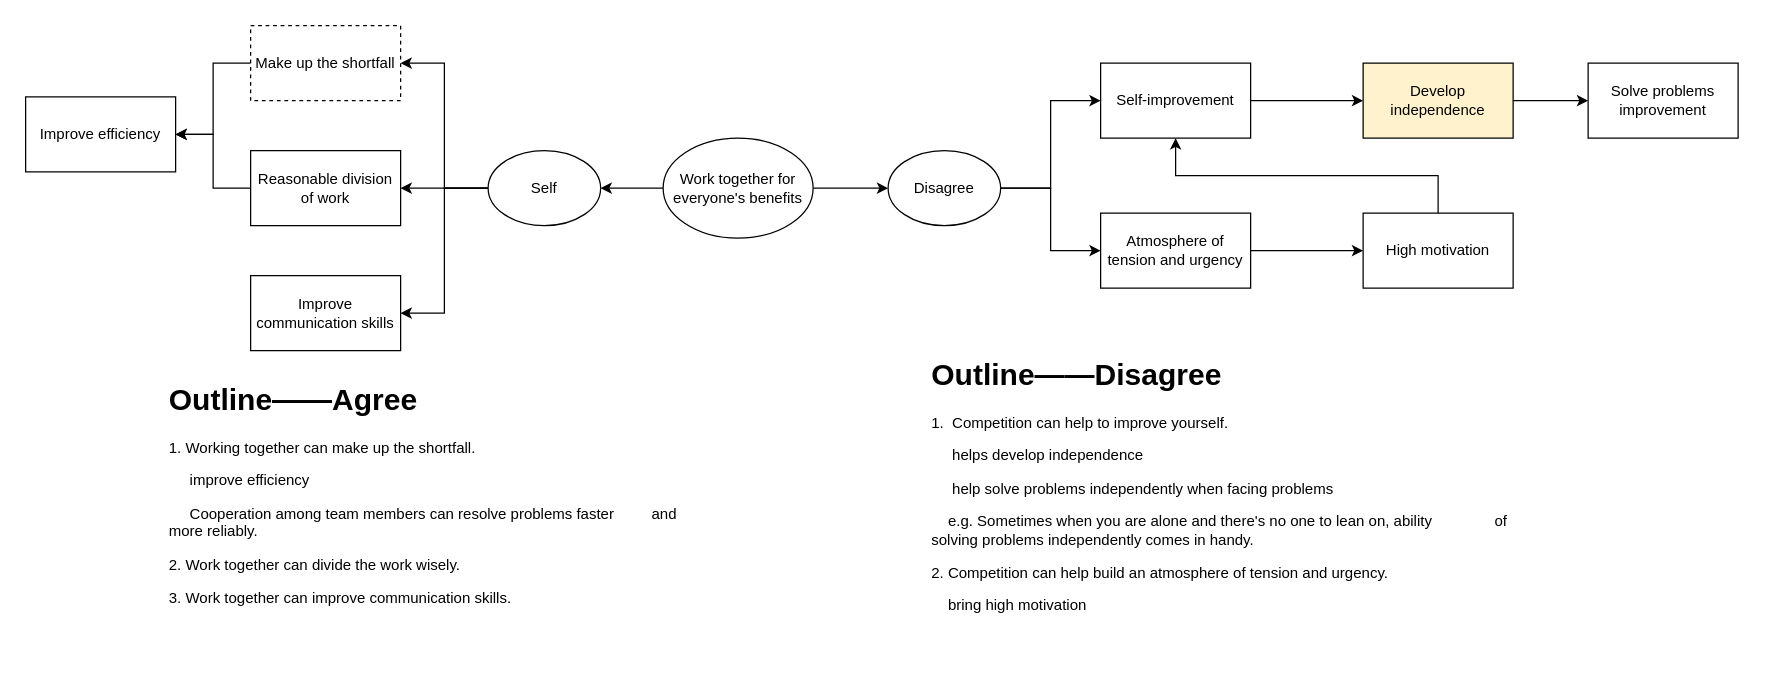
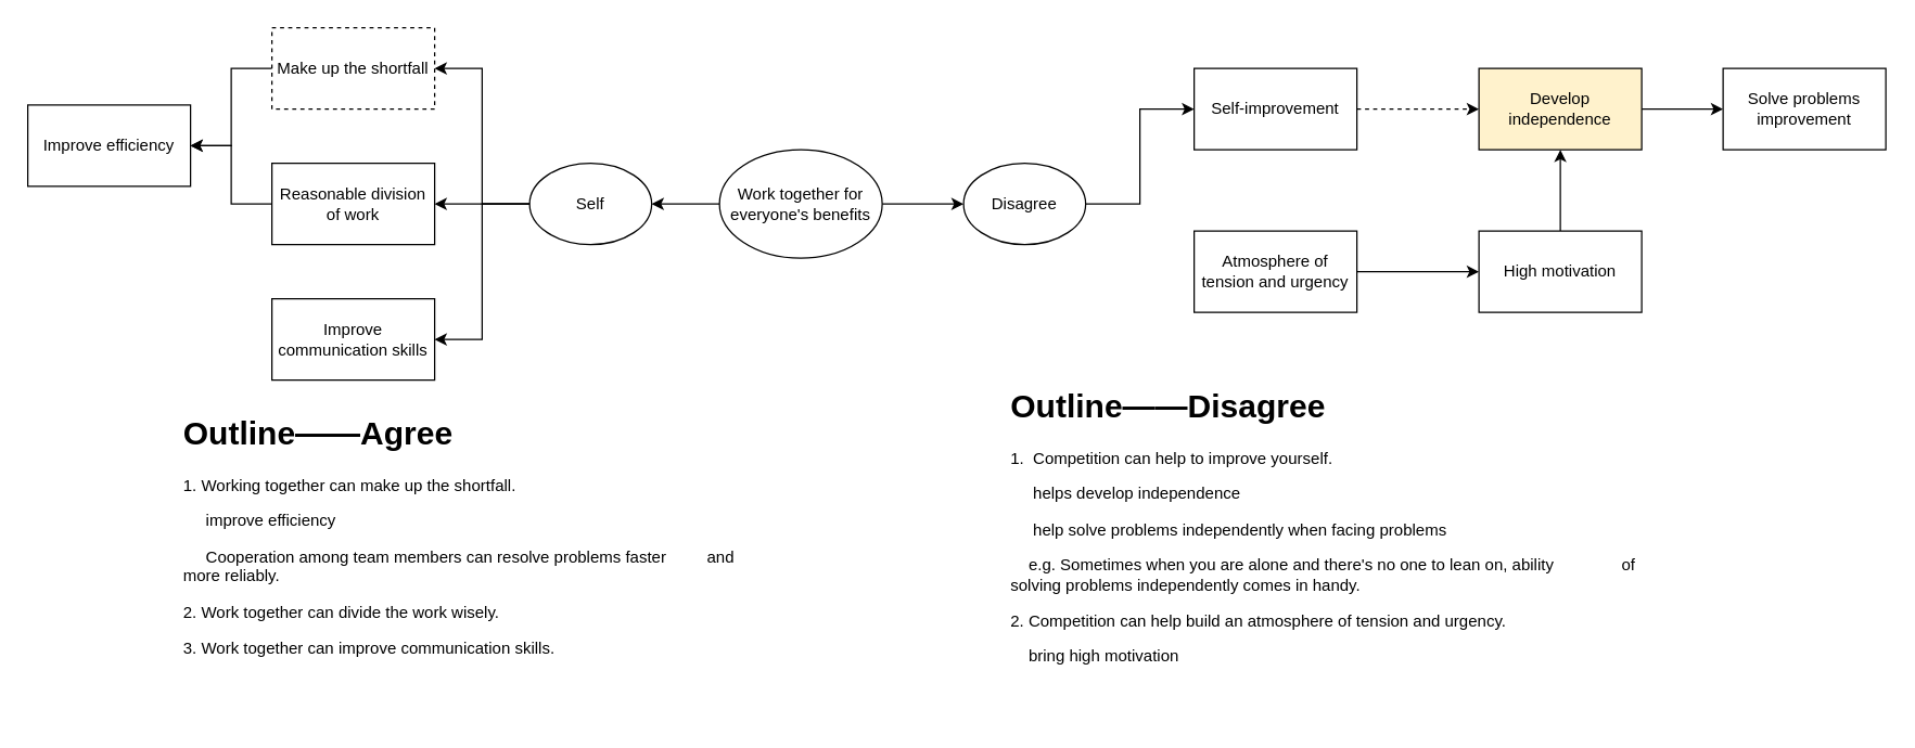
- <mxCell id="12" style="edgeStyle=orthogonalEdgeStyle;rounded=0;orthogonalLoop=1;jettySize=auto;html=1;exitX=1;exitY=0.5;exitDx=0;exitDy=0;entryX=0;entryY=0.5;entryDx=0;entryDy=0;" edge="1" parent="1" source="13" target="15"><mxGeometry relative="1" as="geometry" /></mxCell>
+ <mxCell id="12" style="edgeStyle=orthogonalEdgeStyle;rounded=0;orthogonalLoop=1;jettySize=auto;html=1;exitX=1;exitY=0.5;exitDx=0;exitDy=0;entryX=0;entryY=0.5;entryDx=0;entryDy=0;dashed=1;" edge="1" parent="1" source="13" target="15"><mxGeometry relative="1" as="geometry" /></mxCell>
- <mxCell id="16" style="edgeStyle=orthogonalEdgeStyle;rounded=0;orthogonalLoop=1;jettySize=auto;html=1;exitX=0.5;exitY=0;exitDx=0;exitDy=0;" edge="1" parent="1" source="17" target="13"><mxGeometry relative="1" as="geometry" /></mxCell>
+ <mxCell id="16" style="edgeStyle=orthogonalEdgeStyle;rounded=0;orthogonalLoop=1;jettySize=auto;html=1;exitX=0.5;exitY=0;exitDx=0;exitDy=0;entryX=0.5;entryY=1;entryDx=0;entryDy=0;" edge="1" parent="1" source="17" target="15"><mxGeometry relative="1" as="geometry" /></mxCell>
- <mxCell id="10" style="edgeStyle=orthogonalEdgeStyle;rounded=0;orthogonalLoop=1;jettySize=auto;html=1;exitX=1;exitY=0.5;exitDx=0;exitDy=0;entryX=0;entryY=0.5;entryDx=0;entryDy=0;" edge="1" parent="1" source="11" target="26"><mxGeometry relative="1" as="geometry" /></mxCell>
